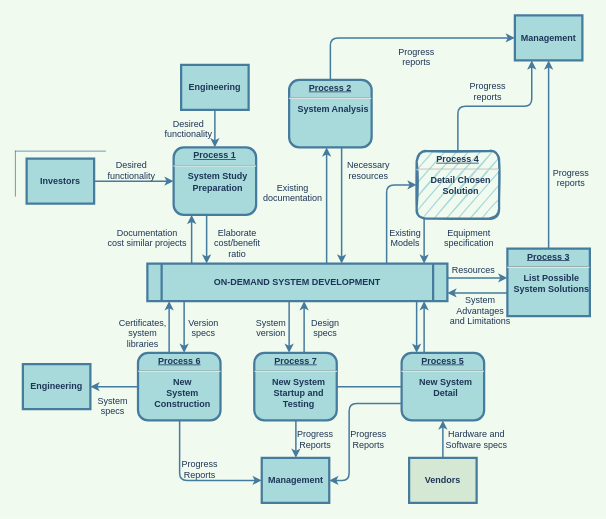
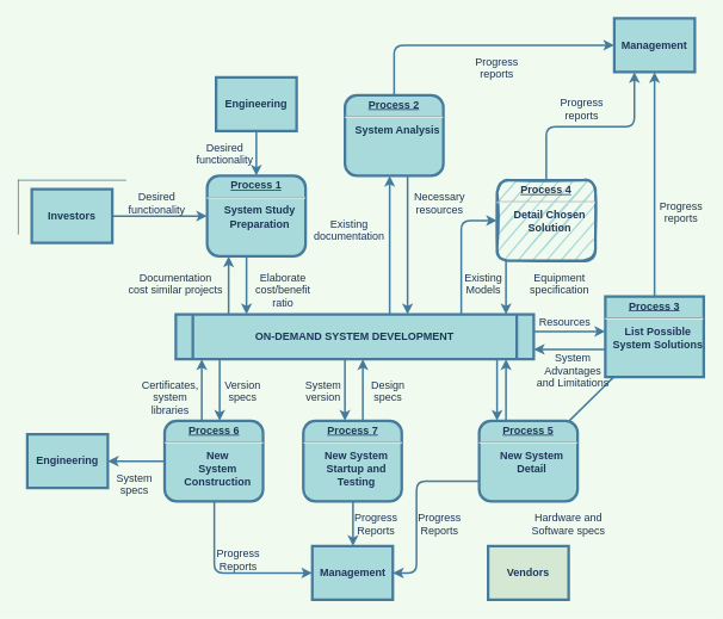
- <mxCell id="18" value="" style="endArrow=none;noEdgeStyle=1;strokeColor=#457B9D;strokeWidth=2;labelBackgroundColor=#F1FAEE;fontColor=#1D3557;" parent="1" source="9" target="17" edge="1"><mxGeometry relative="1" as="geometry"><mxPoint x="200.008" y="441" as="sourcePoint" /><mxPoint x="395.328" y="610" as="targetPoint" /></mxGeometry></mxCell>
+ <mxCell id="18" value="" style="endArrow=none;noEdgeStyle=1;strokeColor=#457B9D;strokeWidth=2;labelBackgroundColor=#F1FAEE;fontColor=#1D3557;" parent="1" source="9" target="7" edge="1"><mxGeometry relative="1" as="geometry"><mxPoint x="200.008" y="441" as="sourcePoint" /><mxPoint x="395.328" y="610" as="targetPoint" /></mxGeometry></mxCell>
- <mxCell id="45" value="" style="edgeStyle=elbowEdgeStyle;elbow=horizontal;strokeColor=#457B9D;strokeWidth=2;labelBackgroundColor=#F1FAEE;fontColor=#1D3557;" parent="1" source="14" target="9" edge="1"><mxGeometry width="100" height="100" relative="1" as="geometry"><mxPoint x="425" y="660" as="sourcePoint" /><mxPoint x="525" y="560" as="targetPoint" /></mxGeometry></mxCell>
